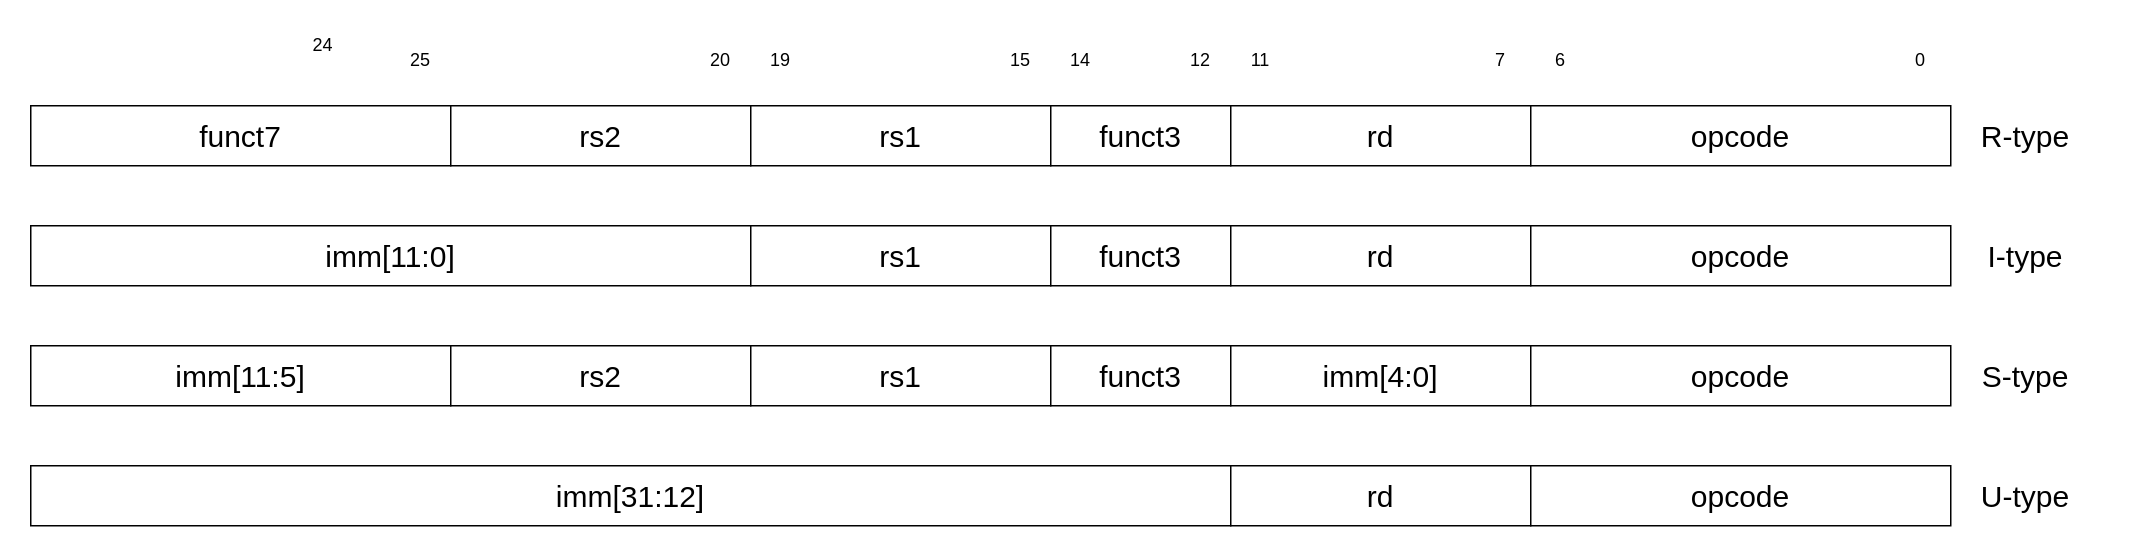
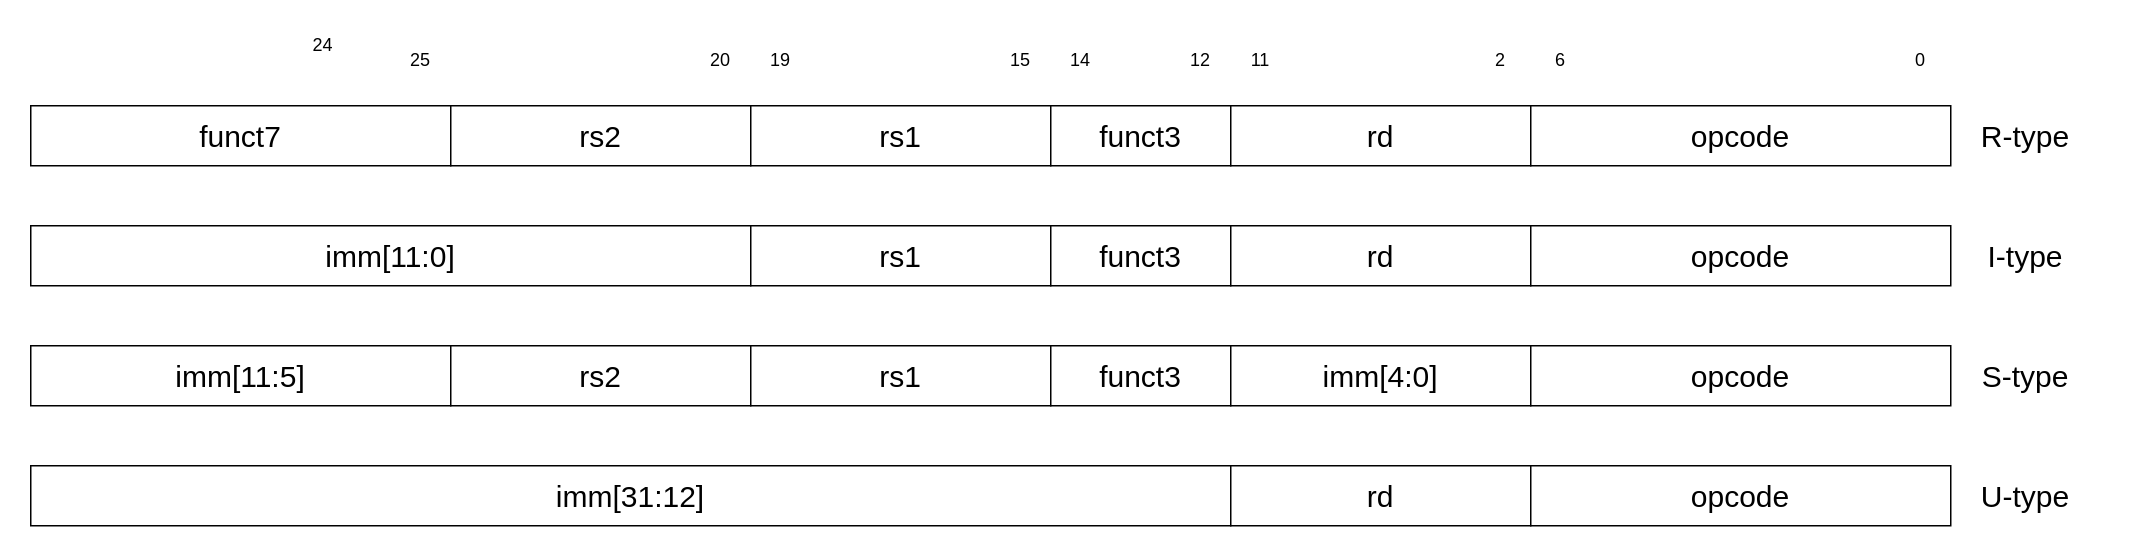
- <mxCell id="34" value="7" style="text;html=1;strokeColor=none;fillColor=none;align=center;verticalAlign=middle;whiteSpace=wrap;rounded=0;" vertex="1" parent="1"><mxGeometry x="980" y="30" width="40" height="20" as="geometry" /></mxCell>
+ <mxCell id="34" value="2" style="text;html=1;strokeColor=none;fillColor=none;align=center;verticalAlign=middle;whiteSpace=wrap;rounded=0;" vertex="1" parent="1"><mxGeometry x="980" y="30" width="40" height="20" as="geometry" /></mxCell>
